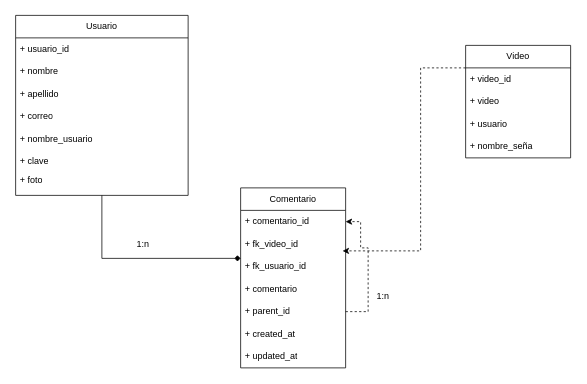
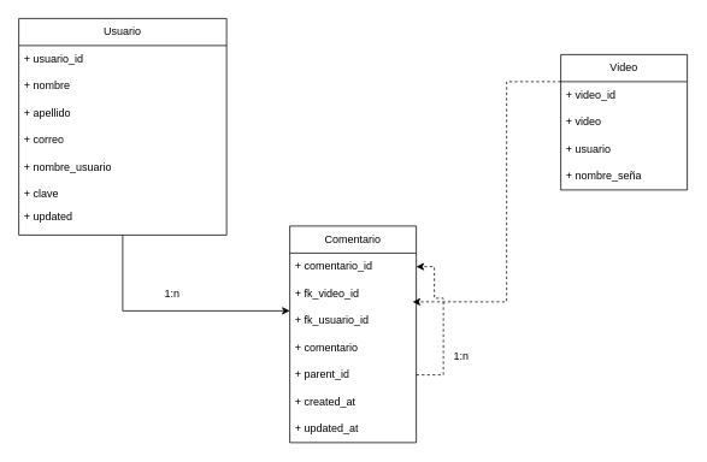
- <mxCell id="9" value="&lt;div&gt;+ foto&lt;/div&gt;&lt;div&gt;&lt;br&gt;&lt;/div&gt;" style="text;strokeColor=none;fillColor=none;align=left;verticalAlign=middle;spacingLeft=4;spacingRight=4;overflow=hidden;points=[[0,0.5],[1,0.5]];portConstraint=eastwest;rotatable=0;whiteSpace=wrap;html=1;" vertex="1" parent="2"><mxGeometry y="210" width="230" height="30" as="geometry" /></mxCell>
+ <mxCell id="9" value="&lt;div&gt;+ updated&lt;/div&gt;&lt;div&gt;&lt;br&gt;&lt;/div&gt;" style="text;strokeColor=none;fillColor=none;align=left;verticalAlign=middle;spacingLeft=4;spacingRight=4;overflow=hidden;points=[[0,0.5],[1,0.5]];portConstraint=eastwest;rotatable=0;whiteSpace=wrap;html=1;" vertex="1" parent="2"><mxGeometry y="210" width="230" height="30" as="geometry" /></mxCell>
- <mxCell id="24" style="edgeStyle=orthogonalEdgeStyle;rounded=0;orthogonalLoop=1;jettySize=auto;html=1;entryX=0;entryY=0.133;entryDx=0;entryDy=0;entryPerimeter=0;endArrow=diamond;" edge="1" parent="1" source="2" target="18"><mxGeometry relative="1" as="geometry" /></mxCell>
+ <mxCell id="24" style="edgeStyle=orthogonalEdgeStyle;rounded=0;orthogonalLoop=1;jettySize=auto;html=1;entryX=0;entryY=0.133;entryDx=0;entryDy=0;entryPerimeter=0;" edge="1" parent="1" source="2" target="18"><mxGeometry relative="1" as="geometry" /></mxCell>
